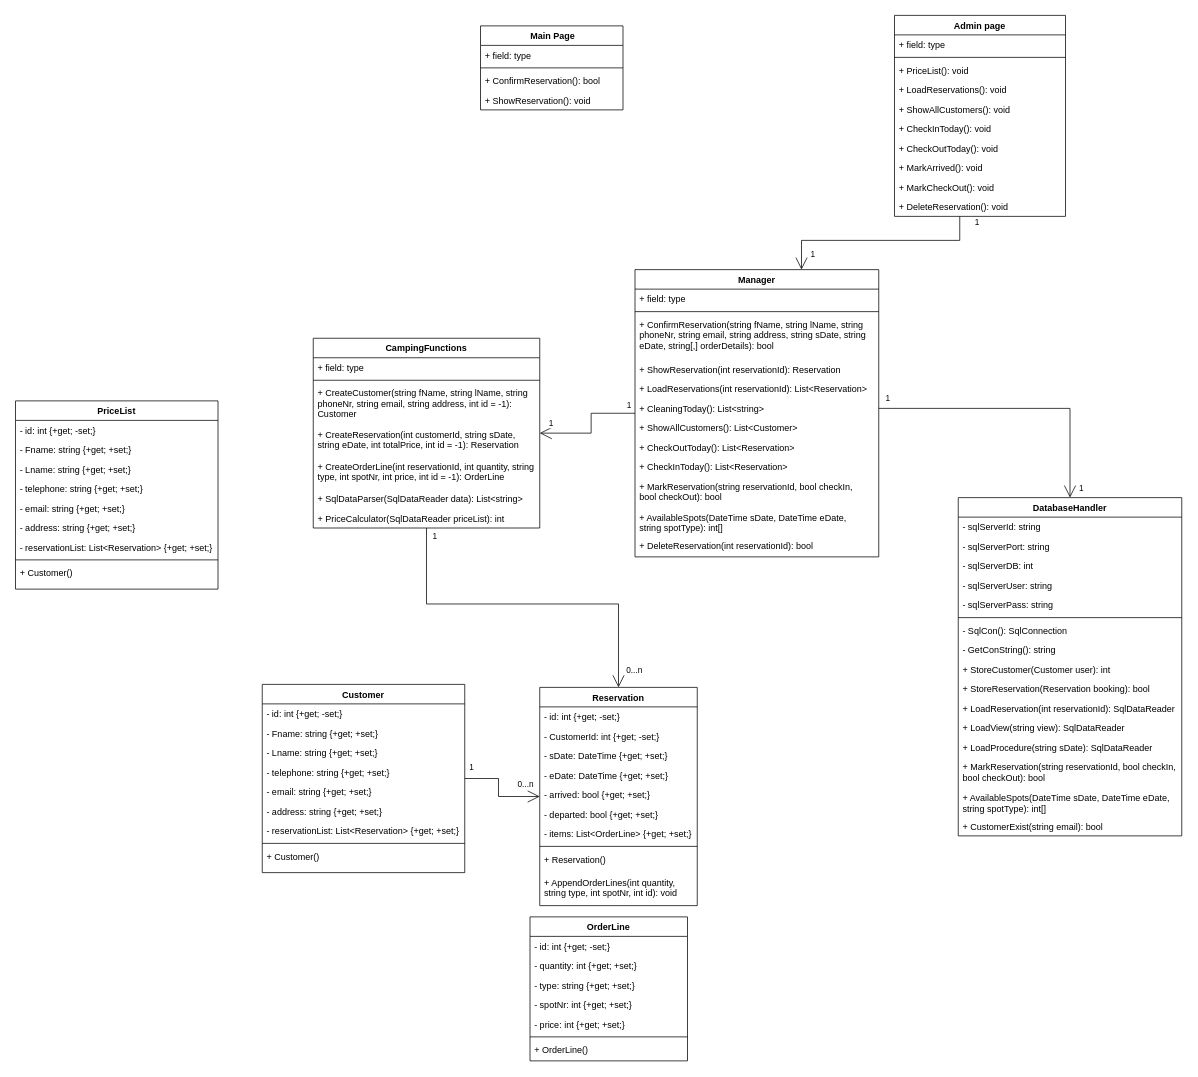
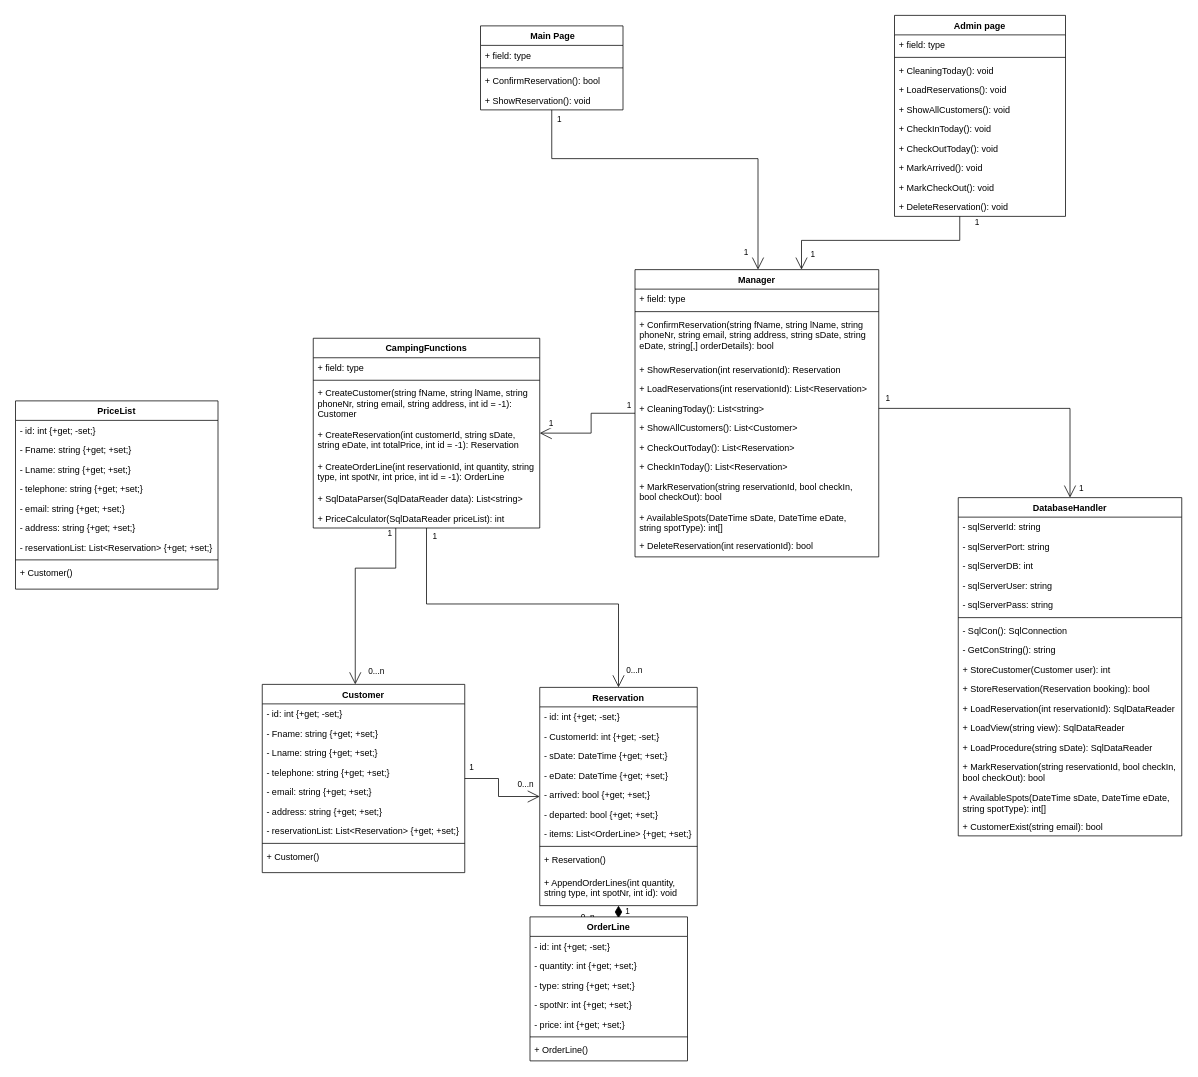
- <mxCell id="63" value="+ PriceList(): void" style="text;strokeColor=none;fillColor=none;align=left;verticalAlign=top;spacingLeft=4;spacingRight=4;overflow=hidden;rotatable=0;points=[[0,0.5],[1,0.5]];portConstraint=eastwest;" vertex="1" parent="60"><mxGeometry y="60" width="228" height="26" as="geometry" /></mxCell>
+ <mxCell id="63" value="+ CleaningToday(): void" style="text;strokeColor=none;fillColor=none;align=left;verticalAlign=top;spacingLeft=4;spacingRight=4;overflow=hidden;rotatable=0;points=[[0,0.5],[1,0.5]];portConstraint=eastwest;" vertex="1" parent="60"><mxGeometry y="60" width="228" height="26" as="geometry" /></mxCell>
+ <mxCell id="52" style="edgeStyle=orthogonalEdgeStyle;rounded=0;orthogonalLoop=1;jettySize=auto;html=1;startArrow=none;startFill=0;endArrow=open;endFill=0;startSize=14;endSize=14;" edge="1" parent="1" source="55" target="8"><mxGeometry relative="1" as="geometry"><Array as="points"><mxPoint x="735" y="211" /><mxPoint x="1010" y="211" /></Array></mxGeometry></mxCell>
+ <mxCell id="53" value="1" style="edgeLabel;html=1;align=center;verticalAlign=middle;resizable=0;points=[];" vertex="1" connectable="0" parent="52"><mxGeometry x="0.91" relative="1" as="geometry"><mxPoint x="-17" y="-2" as="offset" /></mxGeometry></mxCell>
+ <mxCell id="54" value="1" style="edgeLabel;html=1;align=center;verticalAlign=middle;resizable=0;points=[];" vertex="1" connectable="0" parent="52"><mxGeometry x="-0.949" relative="1" as="geometry"><mxPoint x="9" as="offset" /></mxGeometry></mxCell>
+ <mxCell id="38" style="edgeStyle=orthogonalEdgeStyle;rounded=0;orthogonalLoop=1;jettySize=auto;html=1;startArrow=none;startFill=0;endArrow=open;endFill=0;startSize=14;endSize=14;" edge="1" parent="1" source="44" target="88"><mxGeometry relative="1" as="geometry"><Array as="points"><mxPoint x="527" y="757" /><mxPoint x="473" y="757" /></Array></mxGeometry></mxCell>
+ <mxCell id="39" value="1" style="edgeLabel;html=1;align=center;verticalAlign=middle;resizable=0;points=[];" vertex="1" connectable="0" parent="38"><mxGeometry x="-0.886" y="1" relative="1" as="geometry"><mxPoint x="-10" y="-9" as="offset" /></mxGeometry></mxCell>
+ <mxCell id="40" value="0...n" style="edgeLabel;html=1;align=center;verticalAlign=middle;resizable=0;points=[];" vertex="1" connectable="0" parent="38"><mxGeometry x="0.906" relative="1" as="geometry"><mxPoint x="27" y="-5" as="offset" /></mxGeometry></mxCell>
+ <mxCell id="71" style="edgeStyle=orthogonalEdgeStyle;rounded=0;orthogonalLoop=1;jettySize=auto;html=1;startArrow=diamondThin;startFill=1;endArrow=open;endFill=0;startSize=14;endSize=14;" edge="1" parent="1" source="74" target="98"><mxGeometry relative="1" as="geometry" /></mxCell>
+ <mxCell id="72" value="1" style="edgeLabel;html=1;align=center;verticalAlign=middle;resizable=0;points=[];" vertex="1" connectable="0" parent="71"><mxGeometry x="-0.666" relative="1" as="geometry"><mxPoint x="11" y="-3" as="offset" /></mxGeometry></mxCell>
+ <mxCell id="73" value="0..n" style="edgeLabel;html=1;align=center;verticalAlign=middle;resizable=0;points=[];" vertex="1" connectable="0" parent="71"><mxGeometry x="0.832" y="-1" relative="1" as="geometry"><mxPoint x="-30" y="-5" as="offset" /></mxGeometry></mxCell>
